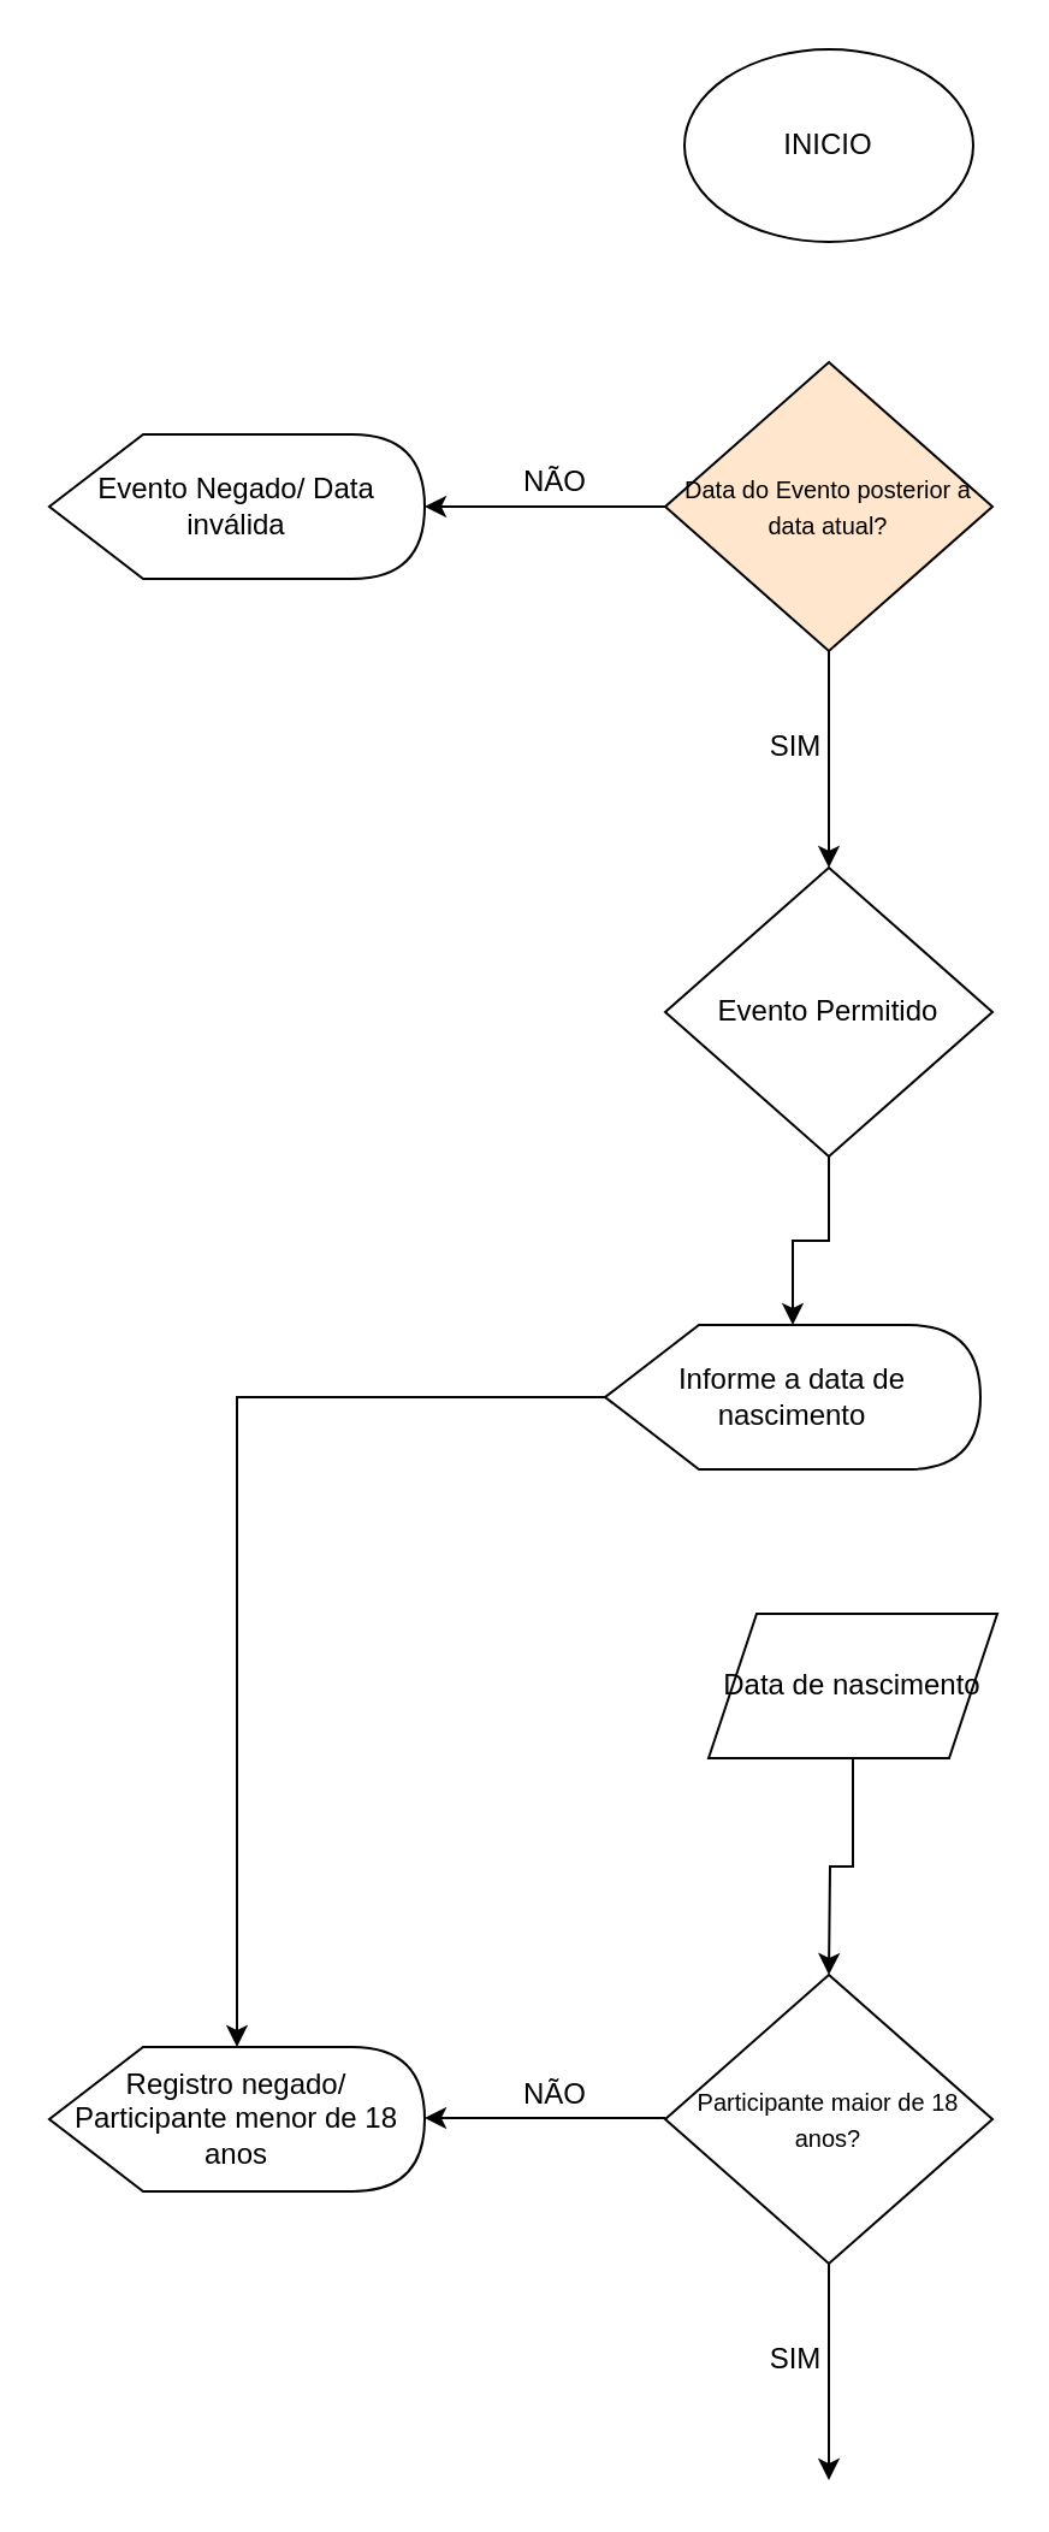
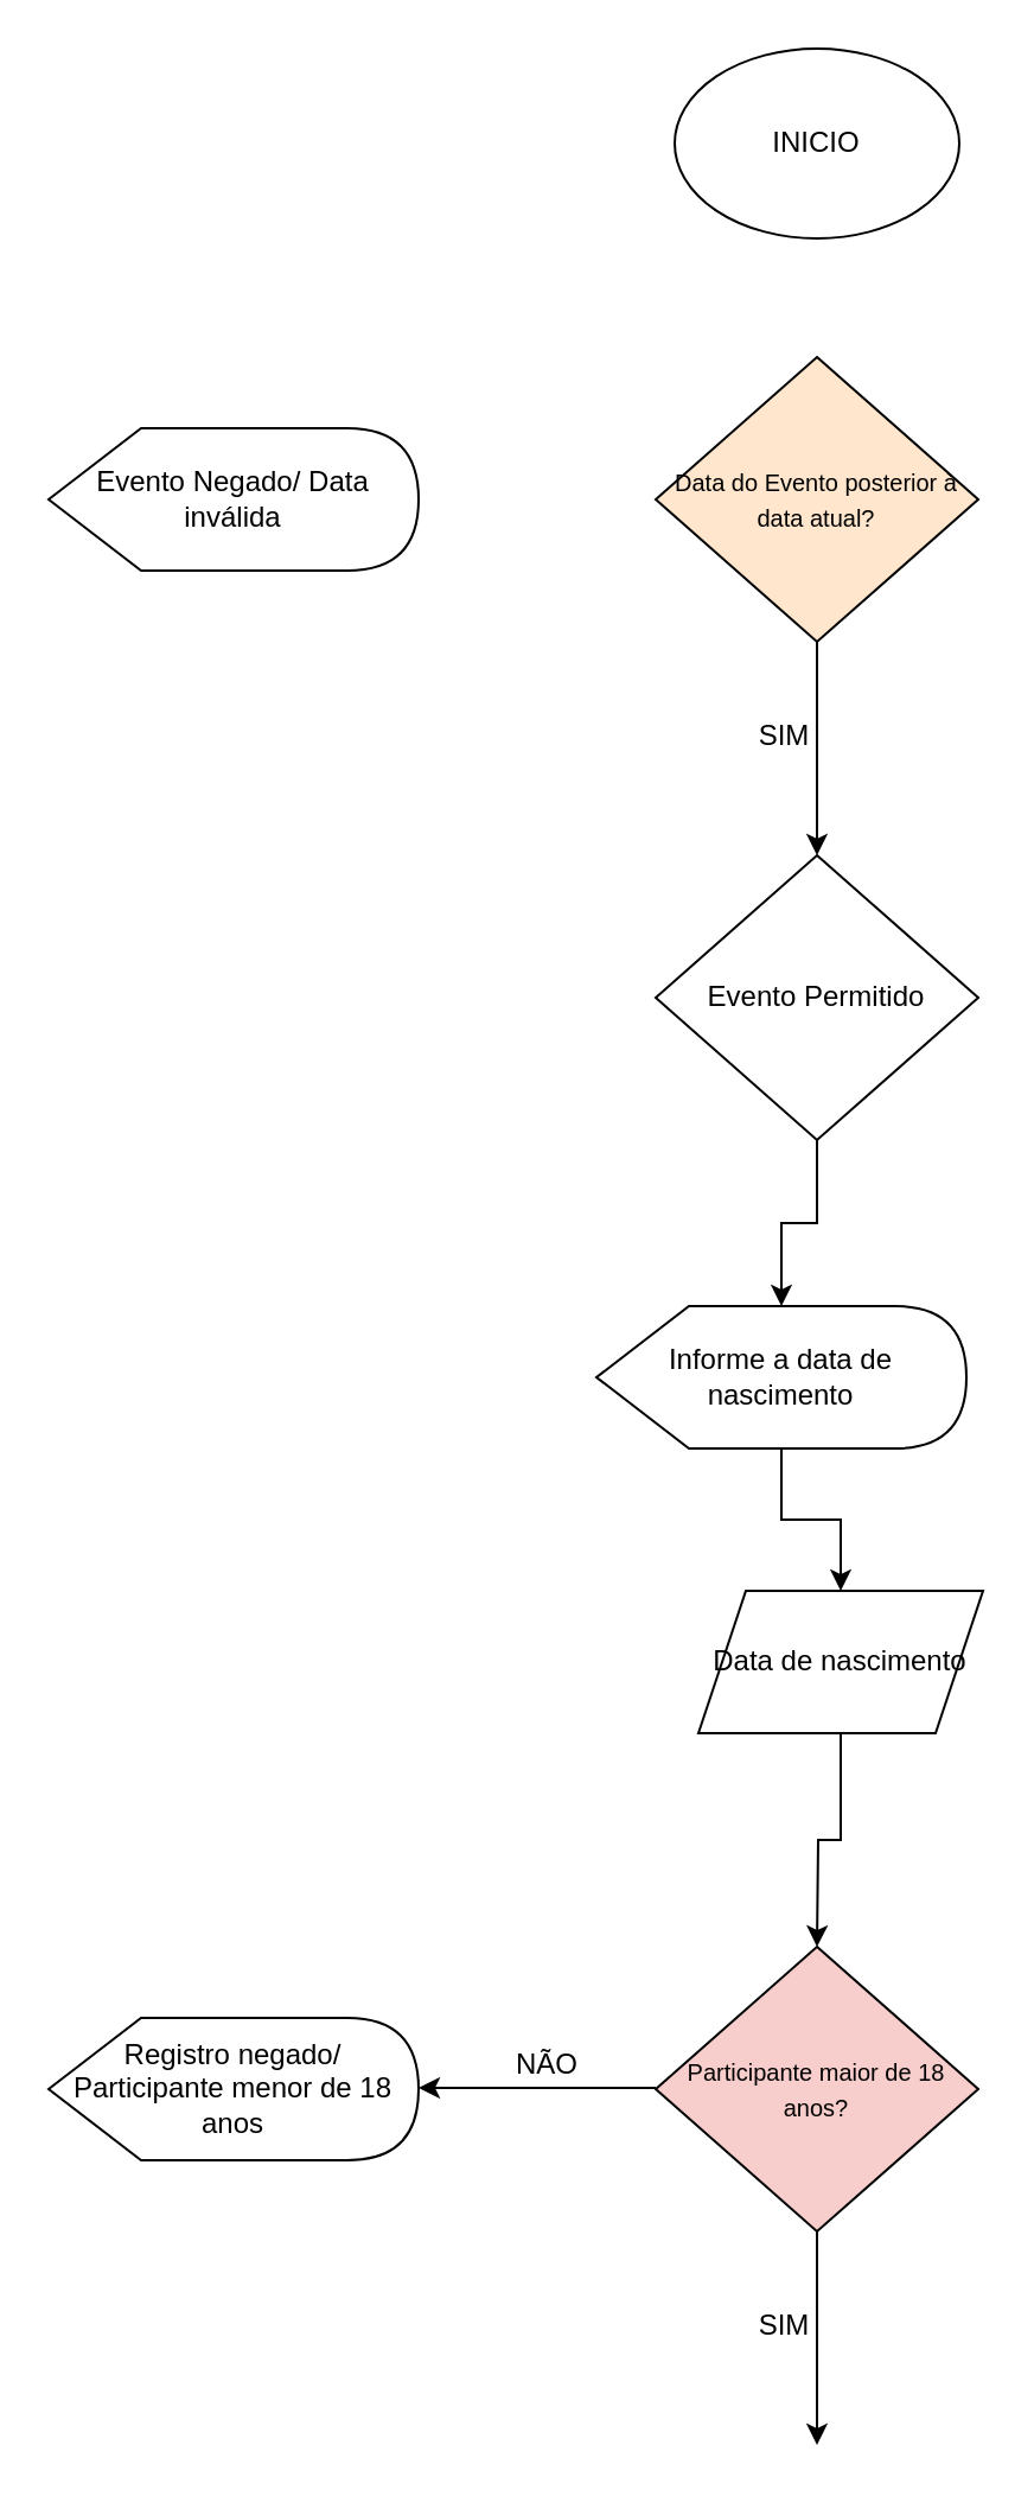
- <mxCell id="3" value="NÃO" style="edgeStyle=orthogonalEdgeStyle;rounded=0;orthogonalLoop=1;jettySize=auto;html=1;fontSize=12;" edge="1" parent="1" source="5" target="6"><mxGeometry x="-0.08" y="-10" relative="1" as="geometry"><mxPoint as="offset" /></mxGeometry></mxCell>
- <mxCell id="13" value="" style="edgeStyle=orthogonalEdgeStyle;rounded=0;orthogonalLoop=1;jettySize=auto;html=1;fontSize=12;" edge="1" parent="1" source="14" target="9"><mxGeometry relative="1" as="geometry" /></mxCell>
+ <mxCell id="13" value="" style="edgeStyle=orthogonalEdgeStyle;rounded=0;orthogonalLoop=1;jettySize=auto;html=1;fontSize=12;" edge="1" parent="1" source="14" target="16"><mxGeometry relative="1" as="geometry" /></mxCell>
- <mxCell id="7" value="&lt;font style=&quot;font-size: 10px;&quot;&gt;Participante maior de 18 anos?&lt;/font&gt;" style="rhombus;whiteSpace=wrap;html=1;" vertex="1" parent="1"><mxGeometry x="276" y="820" width="136" height="120" as="geometry" /></mxCell>
+ <mxCell id="7" value="&lt;font style=&quot;font-size: 10px;&quot;&gt;Participante maior de 18 anos?&lt;/font&gt;" style="rhombus;whiteSpace=wrap;html=1;fillColor=#f8cecc;" vertex="1" parent="1"><mxGeometry x="276" y="820" width="136" height="120" as="geometry" /></mxCell>
